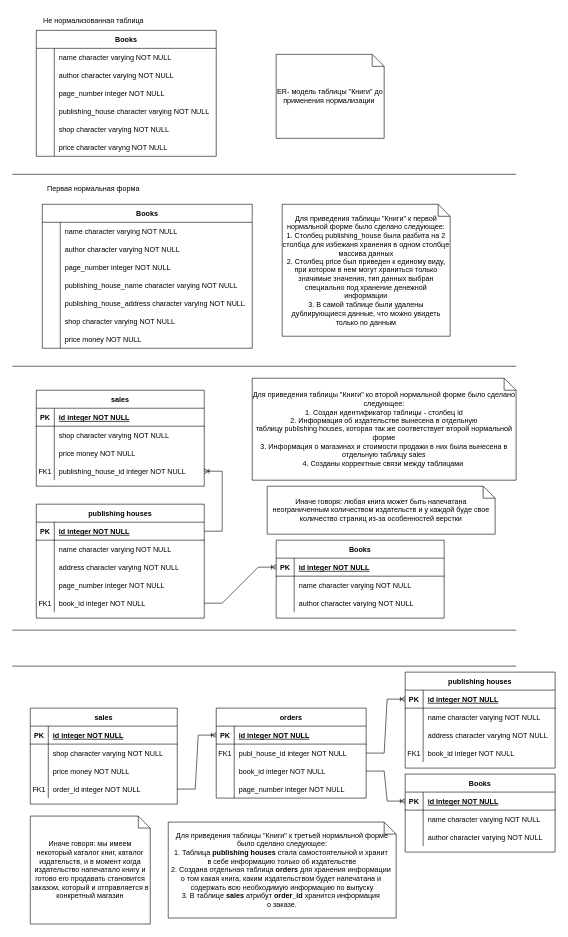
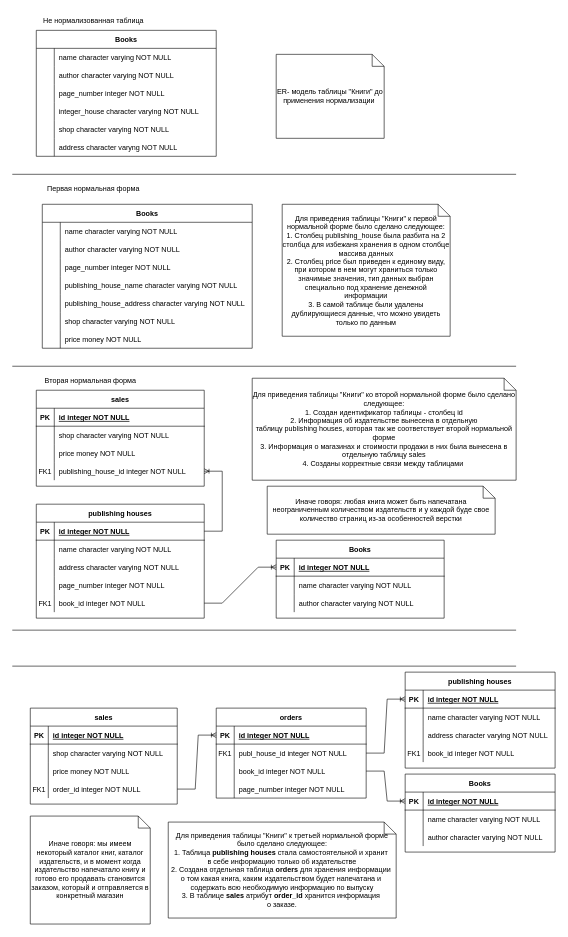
- <mxCell id="16" value="publishing_house character varying NOT NULL" style="shape=partialRectangle;overflow=hidden;connectable=0;fillColor=none;top=0;left=0;bottom=0;right=0;align=left;spacingLeft=6;" parent="14" vertex="1"><mxGeometry x="30" width="270" height="30" as="geometry"><mxRectangle width="270" height="30" as="alternateBounds" /></mxGeometry></mxCell>
+ <mxCell id="16" value="integer_house character varying NOT NULL" style="shape=partialRectangle;overflow=hidden;connectable=0;fillColor=none;top=0;left=0;bottom=0;right=0;align=left;spacingLeft=6;" parent="14" vertex="1"><mxGeometry x="30" width="270" height="30" as="geometry"><mxRectangle width="270" height="30" as="alternateBounds" /></mxGeometry></mxCell>
- <mxCell id="22" value="price character varyng NOT NULL" style="shape=partialRectangle;overflow=hidden;connectable=0;fillColor=none;top=0;left=0;bottom=0;right=0;align=left;spacingLeft=6;" parent="20" vertex="1"><mxGeometry x="30" width="270" height="30" as="geometry"><mxRectangle width="270" height="30" as="alternateBounds" /></mxGeometry></mxCell>
+ <mxCell id="22" value="address character varyng NOT NULL" style="shape=partialRectangle;overflow=hidden;connectable=0;fillColor=none;top=0;left=0;bottom=0;right=0;align=left;spacingLeft=6;" parent="20" vertex="1"><mxGeometry x="30" width="270" height="30" as="geometry"><mxRectangle width="270" height="30" as="alternateBounds" /></mxGeometry></mxCell>
+ <mxCell id="64" value="Вторая нормальная форма" style="text;html=1;align=center;verticalAlign=middle;resizable=0;points=[];autosize=1;strokeColor=none;fillColor=none;" parent="1" vertex="1"><mxGeometry x="60" y="620" width="180" height="30" as="geometry" /></mxCell>
